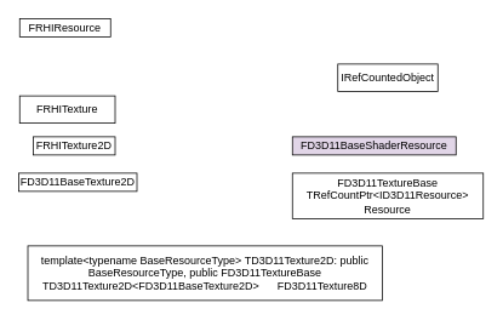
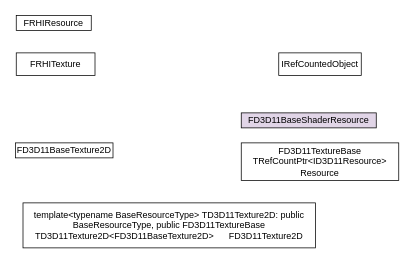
- <mxCell id="8" value="FRHITexture" style="html=1;whiteSpace=wrap;" vertex="1" parent="1"><mxGeometry x="21" y="105" width="105" height="30" as="geometry" /></mxCell>
+ <mxCell id="8" value="FRHITexture" style="html=1;whiteSpace=wrap;" vertex="1" parent="1"><mxGeometry x="21" y="70" width="105" height="30" as="geometry" /></mxCell>
- <mxCell id="7" value="FRHITexture2D" style="html=1;whiteSpace=wrap;" vertex="1" parent="1"><mxGeometry x="36" y="150" width="90" height="20" as="geometry" /></mxCell>
- <mxCell id="5" value="template&amp;lt;typename BaseResourceType&amp;gt; TD3D11Texture2D: public BaseResourceType, public FD3D11TextureBase&lt;br&gt;TD3D11Texture2D&amp;lt;FD3D11BaseTexture2D&amp;gt;&amp;nbsp; &amp;nbsp; &amp;nbsp; FD3D11Texture8D" style="html=1;whiteSpace=wrap;" vertex="1" parent="1"><mxGeometry x="30" y="270" width="390" height="60" as="geometry" /></mxCell>
+ <mxCell id="5" value="template&amp;lt;typename BaseResourceType&amp;gt; TD3D11Texture2D: public BaseResourceType, public FD3D11TextureBase&lt;br&gt;TD3D11Texture2D&amp;lt;FD3D11BaseTexture2D&amp;gt;&amp;nbsp; &amp;nbsp; &amp;nbsp; FD3D11Texture2D" style="html=1;whiteSpace=wrap;" vertex="1" parent="1"><mxGeometry x="30" y="270" width="390" height="60" as="geometry" /></mxCell>
